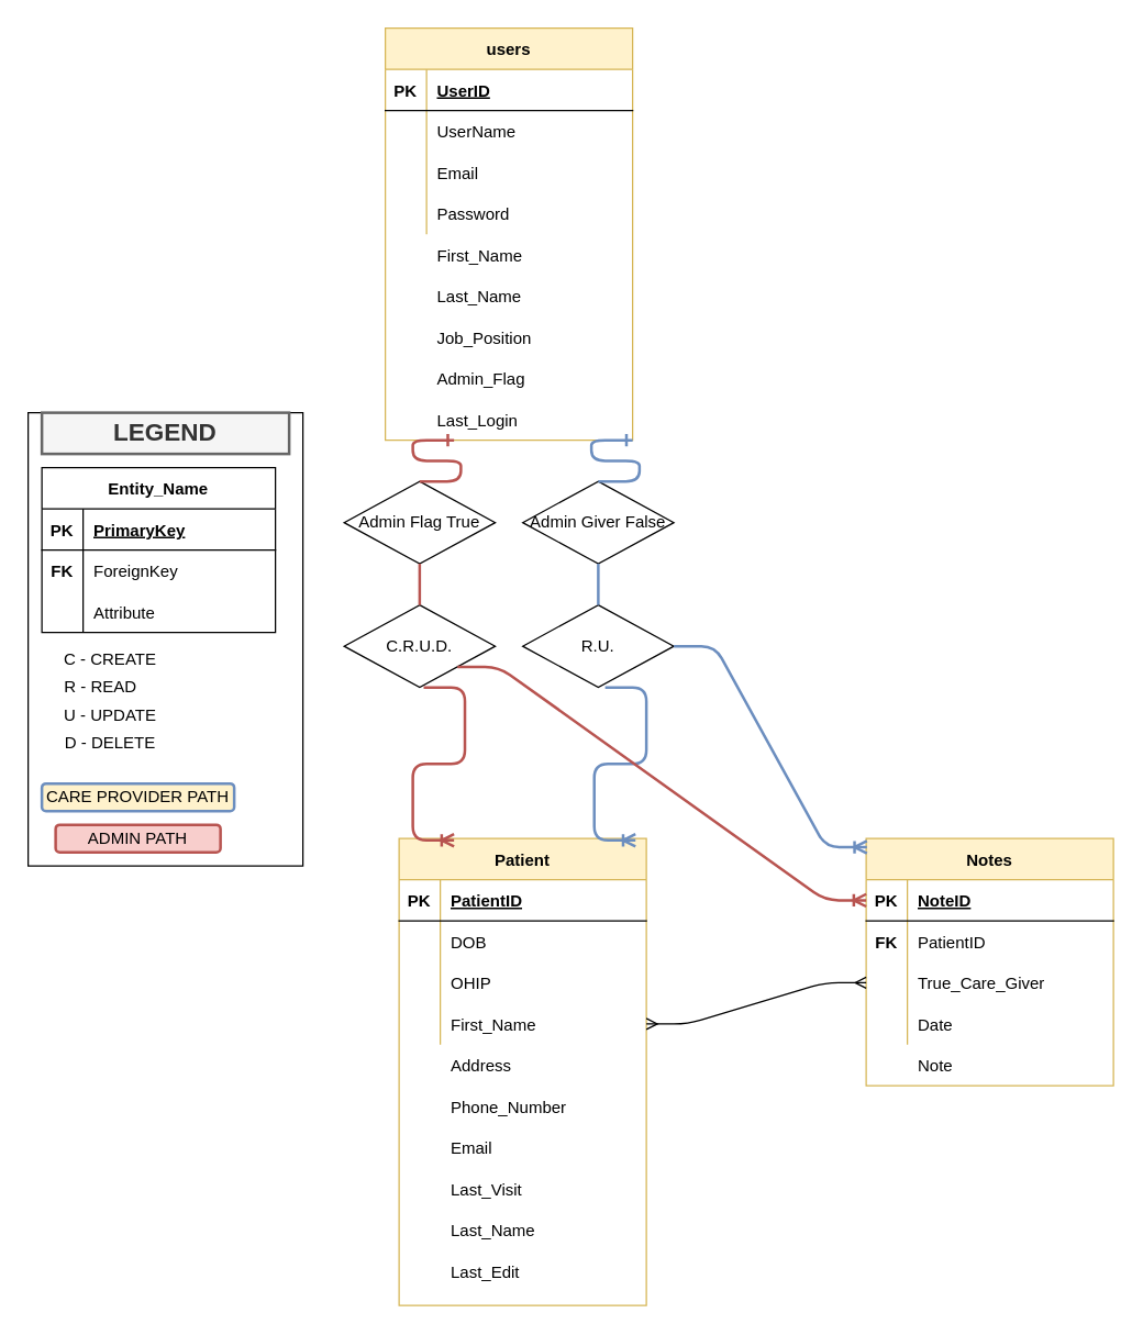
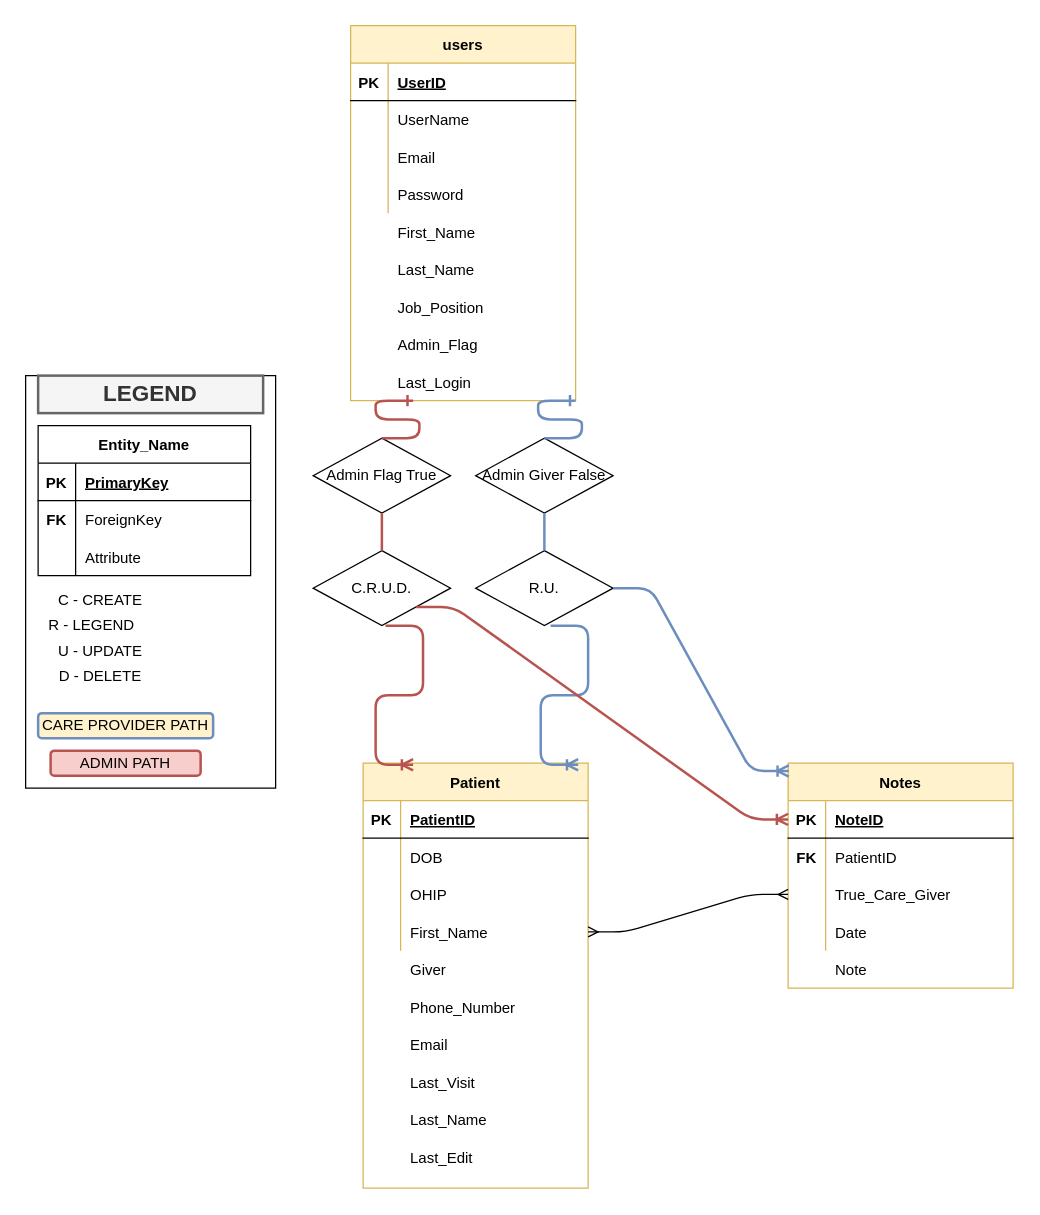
- <mxCell id="81" value="R - READ" style="text;html=1;strokeColor=none;fillColor=none;align=center;verticalAlign=middle;whiteSpace=wrap;rounded=0;fontSize=12;" vertex="1" parent="1"><mxGeometry x="23" y="490" width="100" height="20" as="geometry" /></mxCell>
+ <mxCell id="81" value="R - LEGEND" style="text;html=1;strokeColor=none;fillColor=none;align=center;verticalAlign=middle;whiteSpace=wrap;rounded=0;fontSize=12;" vertex="1" parent="1"><mxGeometry x="23" y="490" width="100" height="20" as="geometry" /></mxCell>
- <mxCell id="17" value="Address" style="shape=partialRectangle;connectable=0;fillColor=none;top=0;left=0;bottom=0;right=0;align=left;spacingLeft=6;overflow=hidden;" parent="1" vertex="1"><mxGeometry x="320" y="760" width="150" height="30" as="geometry" /></mxCell>
+ <mxCell id="17" value="Giver" style="shape=partialRectangle;connectable=0;fillColor=none;top=0;left=0;bottom=0;right=0;align=left;spacingLeft=6;overflow=hidden;" parent="1" vertex="1"><mxGeometry x="320" y="760" width="150" height="30" as="geometry" /></mxCell>
